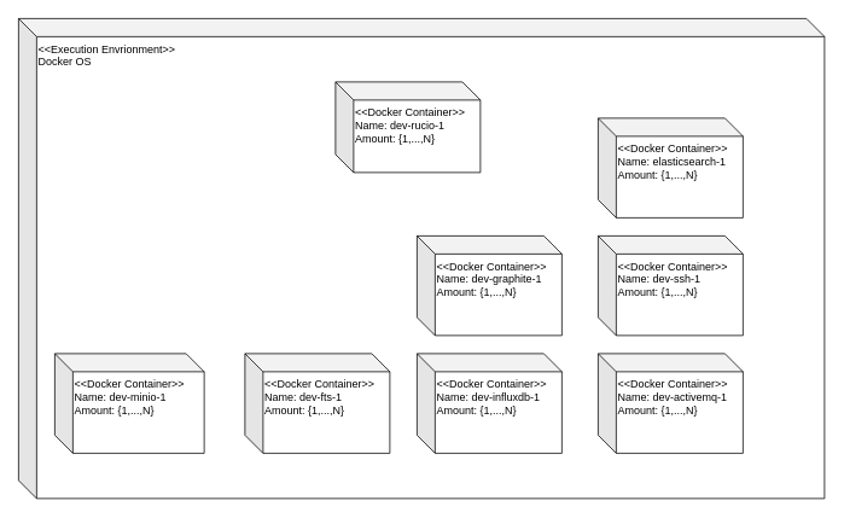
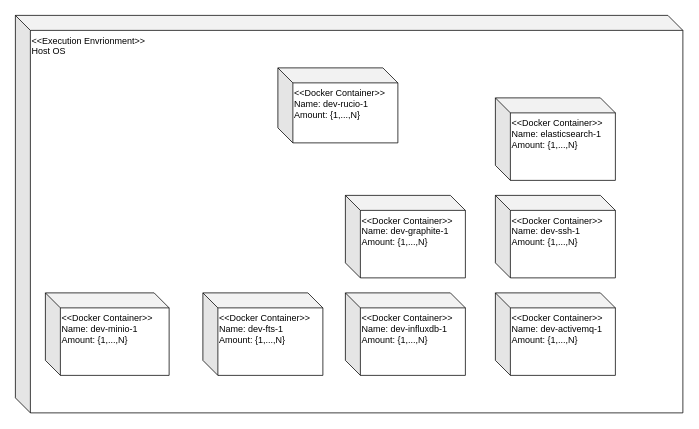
- <mxCell id="2" value="&lt;span style=&quot;white-space: pre;&quot;&gt;&amp;lt;&amp;lt;&lt;/span&gt;Execution Envrionment&amp;gt;&amp;gt;&lt;div&gt;&lt;span style=&quot;white-space: pre;&quot;&gt;Docker OS&lt;/span&gt;&lt;/div&gt;" style="shape=cube;whiteSpace=wrap;html=1;boundedLbl=1;backgroundOutline=1;darkOpacity=0.05;darkOpacity2=0.1;align=left;verticalAlign=top;" vertex="1" parent="1"><mxGeometry x="20" y="20" width="890" height="530" as="geometry" /></mxCell>
+ <mxCell id="2" value="&lt;span style=&quot;white-space: pre;&quot;&gt;&amp;lt;&amp;lt;&lt;/span&gt;Execution Envrionment&amp;gt;&amp;gt;&lt;div&gt;&lt;span style=&quot;white-space: pre;&quot;&gt;Host OS&lt;/span&gt;&lt;/div&gt;" style="shape=cube;whiteSpace=wrap;html=1;boundedLbl=1;backgroundOutline=1;darkOpacity=0.05;darkOpacity2=0.1;align=left;verticalAlign=top;" vertex="1" parent="1"><mxGeometry x="20" y="20" width="890" height="530" as="geometry" /></mxCell>
